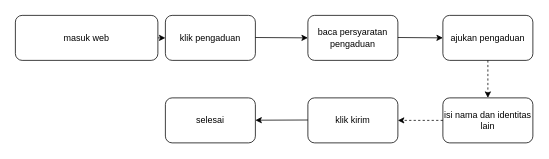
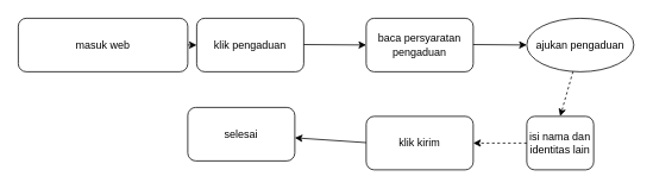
- <mxCell id="5" value="ajukan pengaduan" style="rounded=1;whiteSpace=wrap;html=1;" vertex="1" parent="1"><mxGeometry x="590" y="20" width="120" height="60" as="geometry" /></mxCell>
+ <mxCell id="5" value="ajukan pengaduan" style="ellipse;whiteSpace=wrap;html=1;" vertex="1" parent="1"><mxGeometry x="590" y="20" width="120" height="60" as="geometry" /></mxCell>
- <mxCell id="8" value="selesai" style="rounded=1;whiteSpace=wrap;html=1;" vertex="1" parent="1"><mxGeometry x="220" y="130" width="120" height="60" as="geometry" /></mxCell>
+ <mxCell id="8" value="selesai" style="rounded=1;whiteSpace=wrap;html=1;" vertex="1" parent="1"><mxGeometry x="210" y="120" width="120" height="60" as="geometry" /></mxCell>
- <mxCell id="6" value="isi nama dan identitas lain" style="rounded=1;whiteSpace=wrap;html=1;" vertex="1" parent="1"><mxGeometry x="590" y="130" width="120" height="60" as="geometry" /></mxCell>
+ <mxCell id="6" value="isi nama dan identitas lain" style="rounded=1;whiteSpace=wrap;html=1;" vertex="1" parent="1"><mxGeometry x="590" y="130" width="75" height="60" as="geometry" /></mxCell>
